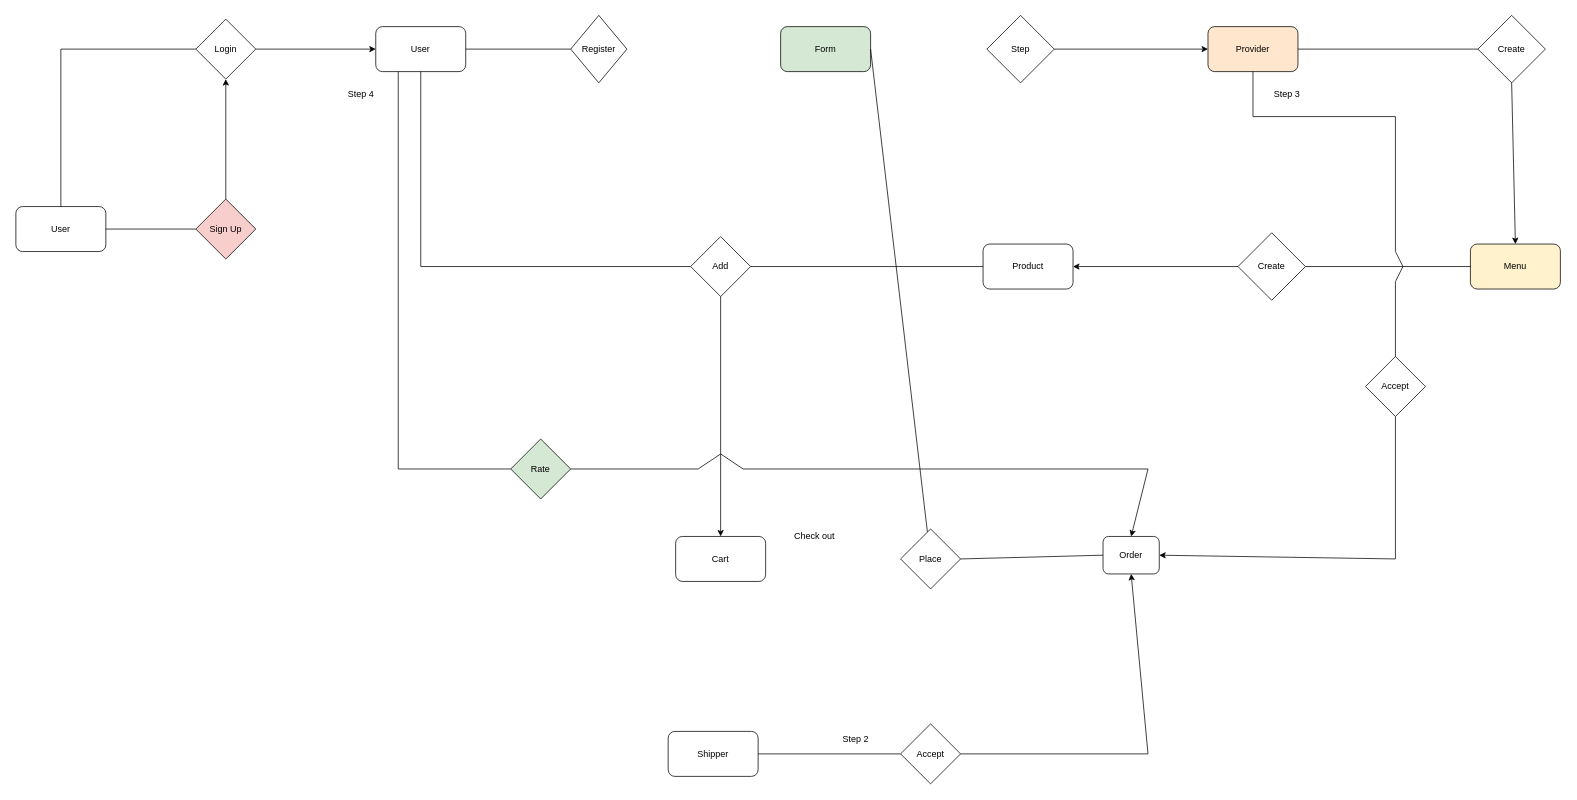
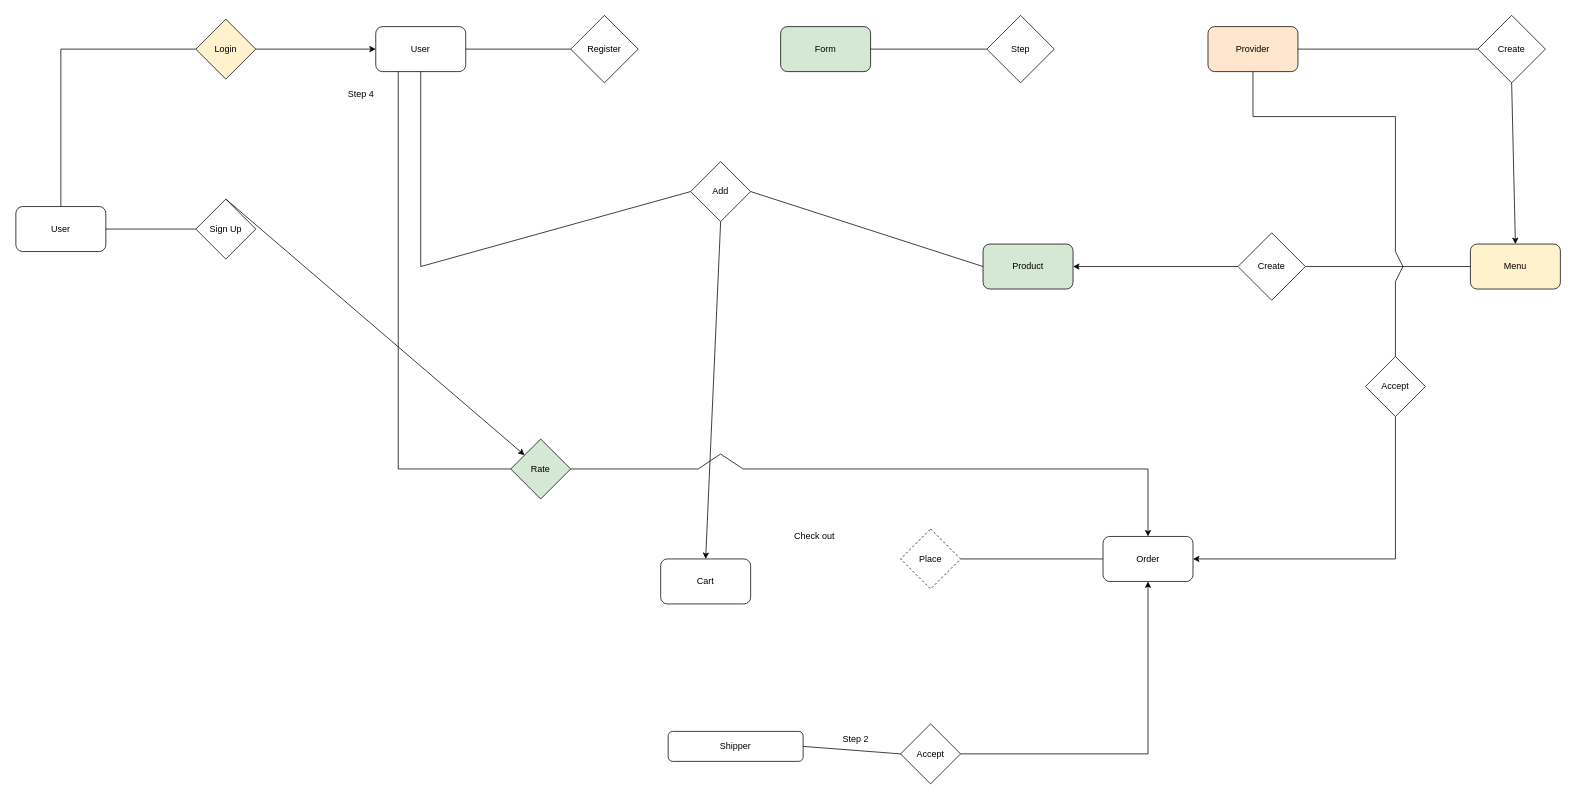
- <mxCell id="4" value="Login" style="rhombus;whiteSpace=wrap;html=1;" parent="1" vertex="1"><mxGeometry x="260" width="80" height="80" as="geometry" y="25" /></mxCell>
+ <mxCell id="4" value="Login" style="rhombus;whiteSpace=wrap;html=1;fillColor=#fff2cc;" parent="1" vertex="1"><mxGeometry x="260" width="80" height="80" as="geometry" y="25" /></mxCell>
- <mxCell id="11" value="Register" style="rhombus;whiteSpace=wrap;html=1;" parent="1" vertex="1"><mxGeometry x="760" y="20" width="75" height="90" as="geometry" /></mxCell>
+ <mxCell id="11" value="Register" style="rhombus;whiteSpace=wrap;html=1;" parent="1" vertex="1"><mxGeometry x="760" y="20" width="90" height="90" as="geometry" /></mxCell>
- <mxCell id="16" value="" style="endArrow=classic;html=1;rounded=0;entryX=0;entryY=0.5;entryDx=0;entryDy=0;exitX=1;exitY=0.5;exitDx=0;exitDy=0;" parent="1" source="14" target="13" edge="1"><mxGeometry width="50" height="50" relative="1" as="geometry"><mxPoint x="1410" y="65" as="sourcePoint" /><mxPoint x="1340" as="targetPoint" y="25" /><Array as="points" /></mxGeometry></mxCell>
- <mxCell id="42" value="Step 3" style="text;html=1;align=center;verticalAlign=middle;resizable=0;points=[];autosize=1;strokeColor=none;fillColor=none;" parent="1" vertex="1"><mxGeometry x="1690" y="115" width="50" height="20" as="geometry" /></mxCell>
- <mxCell id="8" value="" style="endArrow=classic;html=1;rounded=0;entryX=0.5;entryY=1;entryDx=0;entryDy=0;exitX=0.5;exitY=0;exitDx=0;exitDy=0;" parent="1" source="7" target="4" edge="1"><mxGeometry width="50" height="50" relative="1" as="geometry"><mxPoint x="280" y="265" as="sourcePoint" /><mxPoint x="330" y="215" as="targetPoint" /></mxGeometry></mxCell>
+ <mxCell id="8" value="" style="endArrow=classic;html=1;rounded=0;exitX=0.5;exitY=0;exitDx=0;exitDy=0;" parent="1" source="7" target="44" edge="1"><mxGeometry width="50" height="50" relative="1" as="geometry"><mxPoint x="280" y="265" as="sourcePoint" /><mxPoint x="330" y="215" as="targetPoint" /></mxGeometry></mxCell>
- <mxCell id="7" value="Sign Up" style="rhombus;whiteSpace=wrap;html=1;fillColor=#f8cecc;" parent="1" vertex="1"><mxGeometry x="260" y="265" width="80" height="80" as="geometry" /></mxCell>
+ <mxCell id="7" value="Sign Up" style="rhombus;whiteSpace=wrap;html=1;" parent="1" vertex="1"><mxGeometry x="260" y="265" width="80" height="80" as="geometry" /></mxCell>
- <mxCell id="27" value="Add" style="rhombus;whiteSpace=wrap;html=1;" parent="1" vertex="1"><mxGeometry x="920" y="315" width="80" height="80" as="geometry" /></mxCell>
+ <mxCell id="27" value="Add" style="rhombus;whiteSpace=wrap;html=1;" parent="1" vertex="1"><mxGeometry x="920" y="215" width="80" height="80" as="geometry" /></mxCell>
- <mxCell id="22" value="Product" style="rounded=1;whiteSpace=wrap;html=1;" parent="1" vertex="1"><mxGeometry x="1310" y="325" width="120" height="60" as="geometry" /></mxCell>
+ <mxCell id="22" value="Product" style="rounded=1;whiteSpace=wrap;html=1;fillColor=#d5e8d4;" parent="1" vertex="1"><mxGeometry x="1310" y="325" width="120" height="60" as="geometry" /></mxCell>
- <mxCell id="15" value="" style="endArrow=none;html=1;rounded=0;exitX=1;exitY=0.5;exitDx=0;exitDy=0;" parent="1" source="10" target="30" edge="1"><mxGeometry width="50" height="50" relative="1" as="geometry"><mxPoint x="1290" y="75" as="sourcePoint" /><mxPoint x="1340" as="targetPoint" y="25" /></mxGeometry></mxCell>
+ <mxCell id="15" value="" style="endArrow=none;html=1;rounded=0;exitX=1;exitY=0.5;exitDx=0;exitDy=0;entryX=0;entryY=0.5;entryDx=0;entryDy=0;" parent="1" source="10" target="14" edge="1"><mxGeometry width="50" height="50" relative="1" as="geometry"><mxPoint x="1290" y="75" as="sourcePoint" /><mxPoint x="1340" as="targetPoint" y="25" /></mxGeometry></mxCell>
- <mxCell id="31" value="Order" style="rounded=1;whiteSpace=wrap;html=1;" parent="1" vertex="1"><mxGeometry x="1470" y="715" width="75" height="50" as="geometry" /></mxCell>
+ <mxCell id="31" value="Order" style="rounded=1;whiteSpace=wrap;html=1;" parent="1" vertex="1"><mxGeometry x="1470" y="715" width="120" height="60" as="geometry" /></mxCell>
- <mxCell id="25" value="Cart" style="rounded=1;whiteSpace=wrap;html=1;" parent="1" vertex="1"><mxGeometry x="900" y="715" width="120" height="60" as="geometry" /></mxCell>
+ <mxCell id="25" value="Cart" style="rounded=1;whiteSpace=wrap;html=1;" parent="1" vertex="1"><mxGeometry x="880" y="745" width="120" height="60" as="geometry" /></mxCell>
- <mxCell id="30" value="Place" style="rhombus;whiteSpace=wrap;html=1;" parent="1" vertex="1"><mxGeometry x="1200" y="705" width="80" height="80" as="geometry" /></mxCell>
+ <mxCell id="30" value="Place" style="rhombus;whiteSpace=wrap;html=1;dashed=1;" parent="1" vertex="1"><mxGeometry x="1200" y="705" width="80" height="80" as="geometry" /></mxCell>
- <mxCell id="34" value="Shipper" style="rounded=1;whiteSpace=wrap;html=1;" parent="1" vertex="1"><mxGeometry x="890" y="975" width="120" height="60" as="geometry" /></mxCell>
+ <mxCell id="34" value="Shipper" style="rounded=1;whiteSpace=wrap;html=1;" parent="1" vertex="1"><mxGeometry x="890" y="975" width="180" height="40" as="geometry" /></mxCell>
